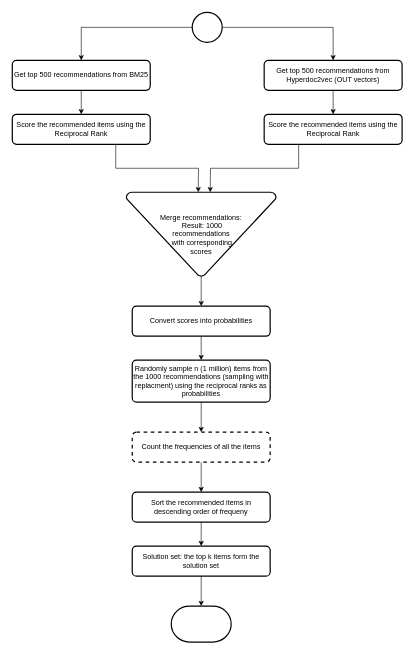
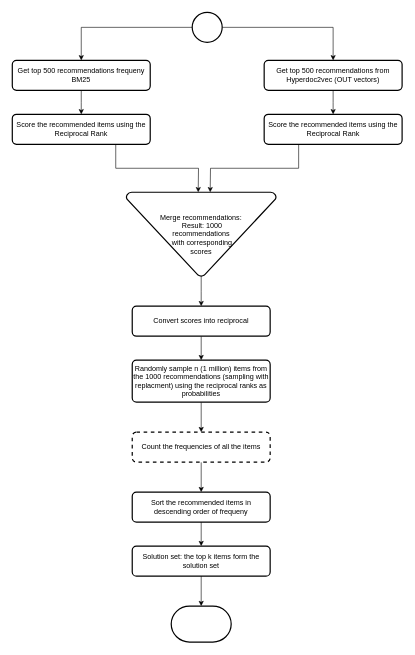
- <mxCell id="6" value="Get top 500 recommendations from BM25" style="rounded=1;whiteSpace=wrap;html=1;absoluteArcSize=1;arcSize=14;strokeWidth=2;" parent="1" vertex="1"><mxGeometry x="20" y="100" width="230" height="50" as="geometry" /></mxCell>
+ <mxCell id="6" value="Get top 500 recommendations frequeny BM25" style="rounded=1;whiteSpace=wrap;html=1;absoluteArcSize=1;arcSize=14;strokeWidth=2;" parent="1" vertex="1"><mxGeometry x="20" y="100" width="230" height="50" as="geometry" /></mxCell>
- <mxCell id="25" value="Convert scores into probabilities" style="rounded=1;whiteSpace=wrap;html=1;absoluteArcSize=1;arcSize=14;strokeWidth=2;" vertex="1" parent="1"><mxGeometry x="220" y="510" width="230" height="50" as="geometry" /></mxCell>
+ <mxCell id="25" value="Convert scores into reciprocal" style="rounded=1;whiteSpace=wrap;html=1;absoluteArcSize=1;arcSize=14;strokeWidth=2;" vertex="1" parent="1"><mxGeometry x="220" y="510" width="230" height="50" as="geometry" /></mxCell>
